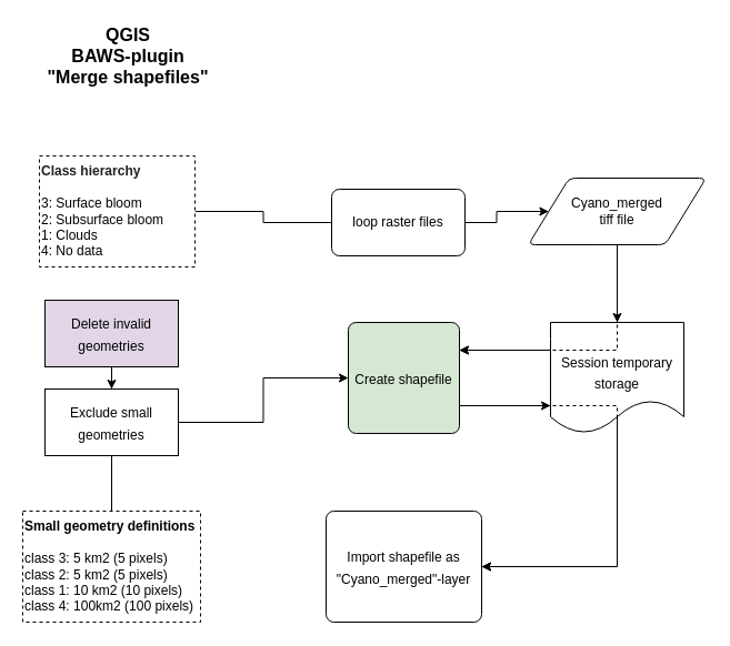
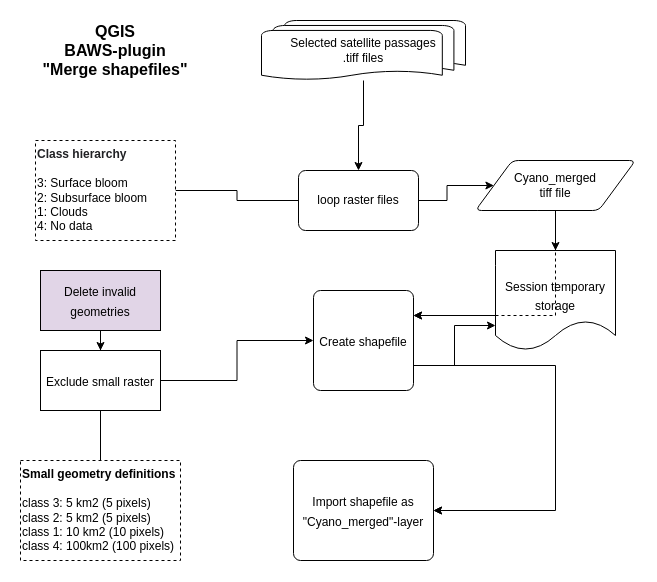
+ <mxCell id="5" value="Selected satellite passages&lt;br&gt;.tiff files" style="strokeWidth=1;html=1;shape=mxgraph.flowchart.multi-document;whiteSpace=wrap;" parent="1" vertex="1"><mxGeometry x="261" y="20" width="204" height="60" as="geometry" /></mxCell>
+ <mxCell id="4" value="" style="edgeStyle=orthogonalEdgeStyle;rounded=0;orthogonalLoop=1;jettySize=auto;html=1;fontSize=16;entryX=0.5;entryY=0;entryDx=0;entryDy=0;" parent="1" source="5" target="8" edge="1"><mxGeometry relative="1" as="geometry"><mxPoint x="363" y="160" as="targetPoint" /></mxGeometry></mxCell>
- <mxCell id="22" value="Cyano_merged&lt;br&gt;tiff file" style="shape=parallelogram;html=1;strokeWidth=1;perimeter=parallelogramPerimeter;whiteSpace=wrap;rounded=1;arcSize=12;size=0.23;fontSize=12;align=center;" parent="1" vertex="1"><mxGeometry x="475" y="160" width="160" height="60" as="geometry" /></mxCell>
+ <mxCell id="22" value="Cyano_merged&lt;br&gt;tiff file" style="shape=parallelogram;html=1;strokeWidth=1;perimeter=parallelogramPerimeter;whiteSpace=wrap;rounded=1;arcSize=12;size=0.23;fontSize=12;align=center;" parent="1" vertex="1"><mxGeometry x="475" y="160" width="160" height="50" as="geometry" /></mxCell>
- <mxCell id="13" value="&lt;font style=&quot;font-size: 12px&quot;&gt;Create shapefile&lt;/font&gt;" style="rounded=1;whiteSpace=wrap;html=1;absoluteArcSize=1;arcSize=14;strokeWidth=1;fontSize=16;align=center;fillColor=#d5e8d4;" parent="1" vertex="1"><mxGeometry x="313" y="290" width="100" height="100" as="geometry" /></mxCell>
+ <mxCell id="13" value="&lt;font style=&quot;font-size: 12px&quot;&gt;Create shapefile&lt;/font&gt;" style="rounded=1;whiteSpace=wrap;html=1;absoluteArcSize=1;arcSize=14;strokeWidth=1;fontSize=16;align=center;" parent="1" vertex="1"><mxGeometry x="313" y="290" width="100" height="100" as="geometry" /></mxCell>
- <mxCell id="21" value="&lt;font style=&quot;font-size: 12px&quot;&gt;&lt;br&gt;Session temporary storage&lt;/font&gt;" style="shape=document;whiteSpace=wrap;html=1;boundedLbl=1;strokeWidth=1;fontSize=16;align=center;" parent="1" vertex="1"><mxGeometry x="495" y="290" width="120" height="100" as="geometry" /></mxCell>
+ <mxCell id="21" value="&lt;font style=&quot;font-size: 12px&quot;&gt;&lt;br&gt;Session temporary storage&lt;/font&gt;" style="shape=document;whiteSpace=wrap;html=1;boundedLbl=1;strokeWidth=1;fontSize=16;align=center;" parent="1" vertex="1"><mxGeometry x="495" y="250" width="120" height="100" as="geometry" /></mxCell>
- <mxCell id="18" value="&lt;font style=&quot;font-size: 12px&quot;&gt;Exclude small geometries&lt;br&gt;&lt;/font&gt;" style="rounded=0;whiteSpace=wrap;html=1;strokeWidth=1;fontSize=16;align=center;" parent="1" vertex="1"><mxGeometry x="40" y="350" width="120" height="60" as="geometry" /></mxCell>
+ <mxCell id="18" value="&lt;font style=&quot;font-size: 12px&quot;&gt;Exclude small raster&lt;br&gt;&lt;/font&gt;" style="rounded=0;whiteSpace=wrap;html=1;strokeWidth=1;fontSize=16;align=center;" parent="1" vertex="1"><mxGeometry x="40" y="350" width="120" height="60" as="geometry" /></mxCell>
